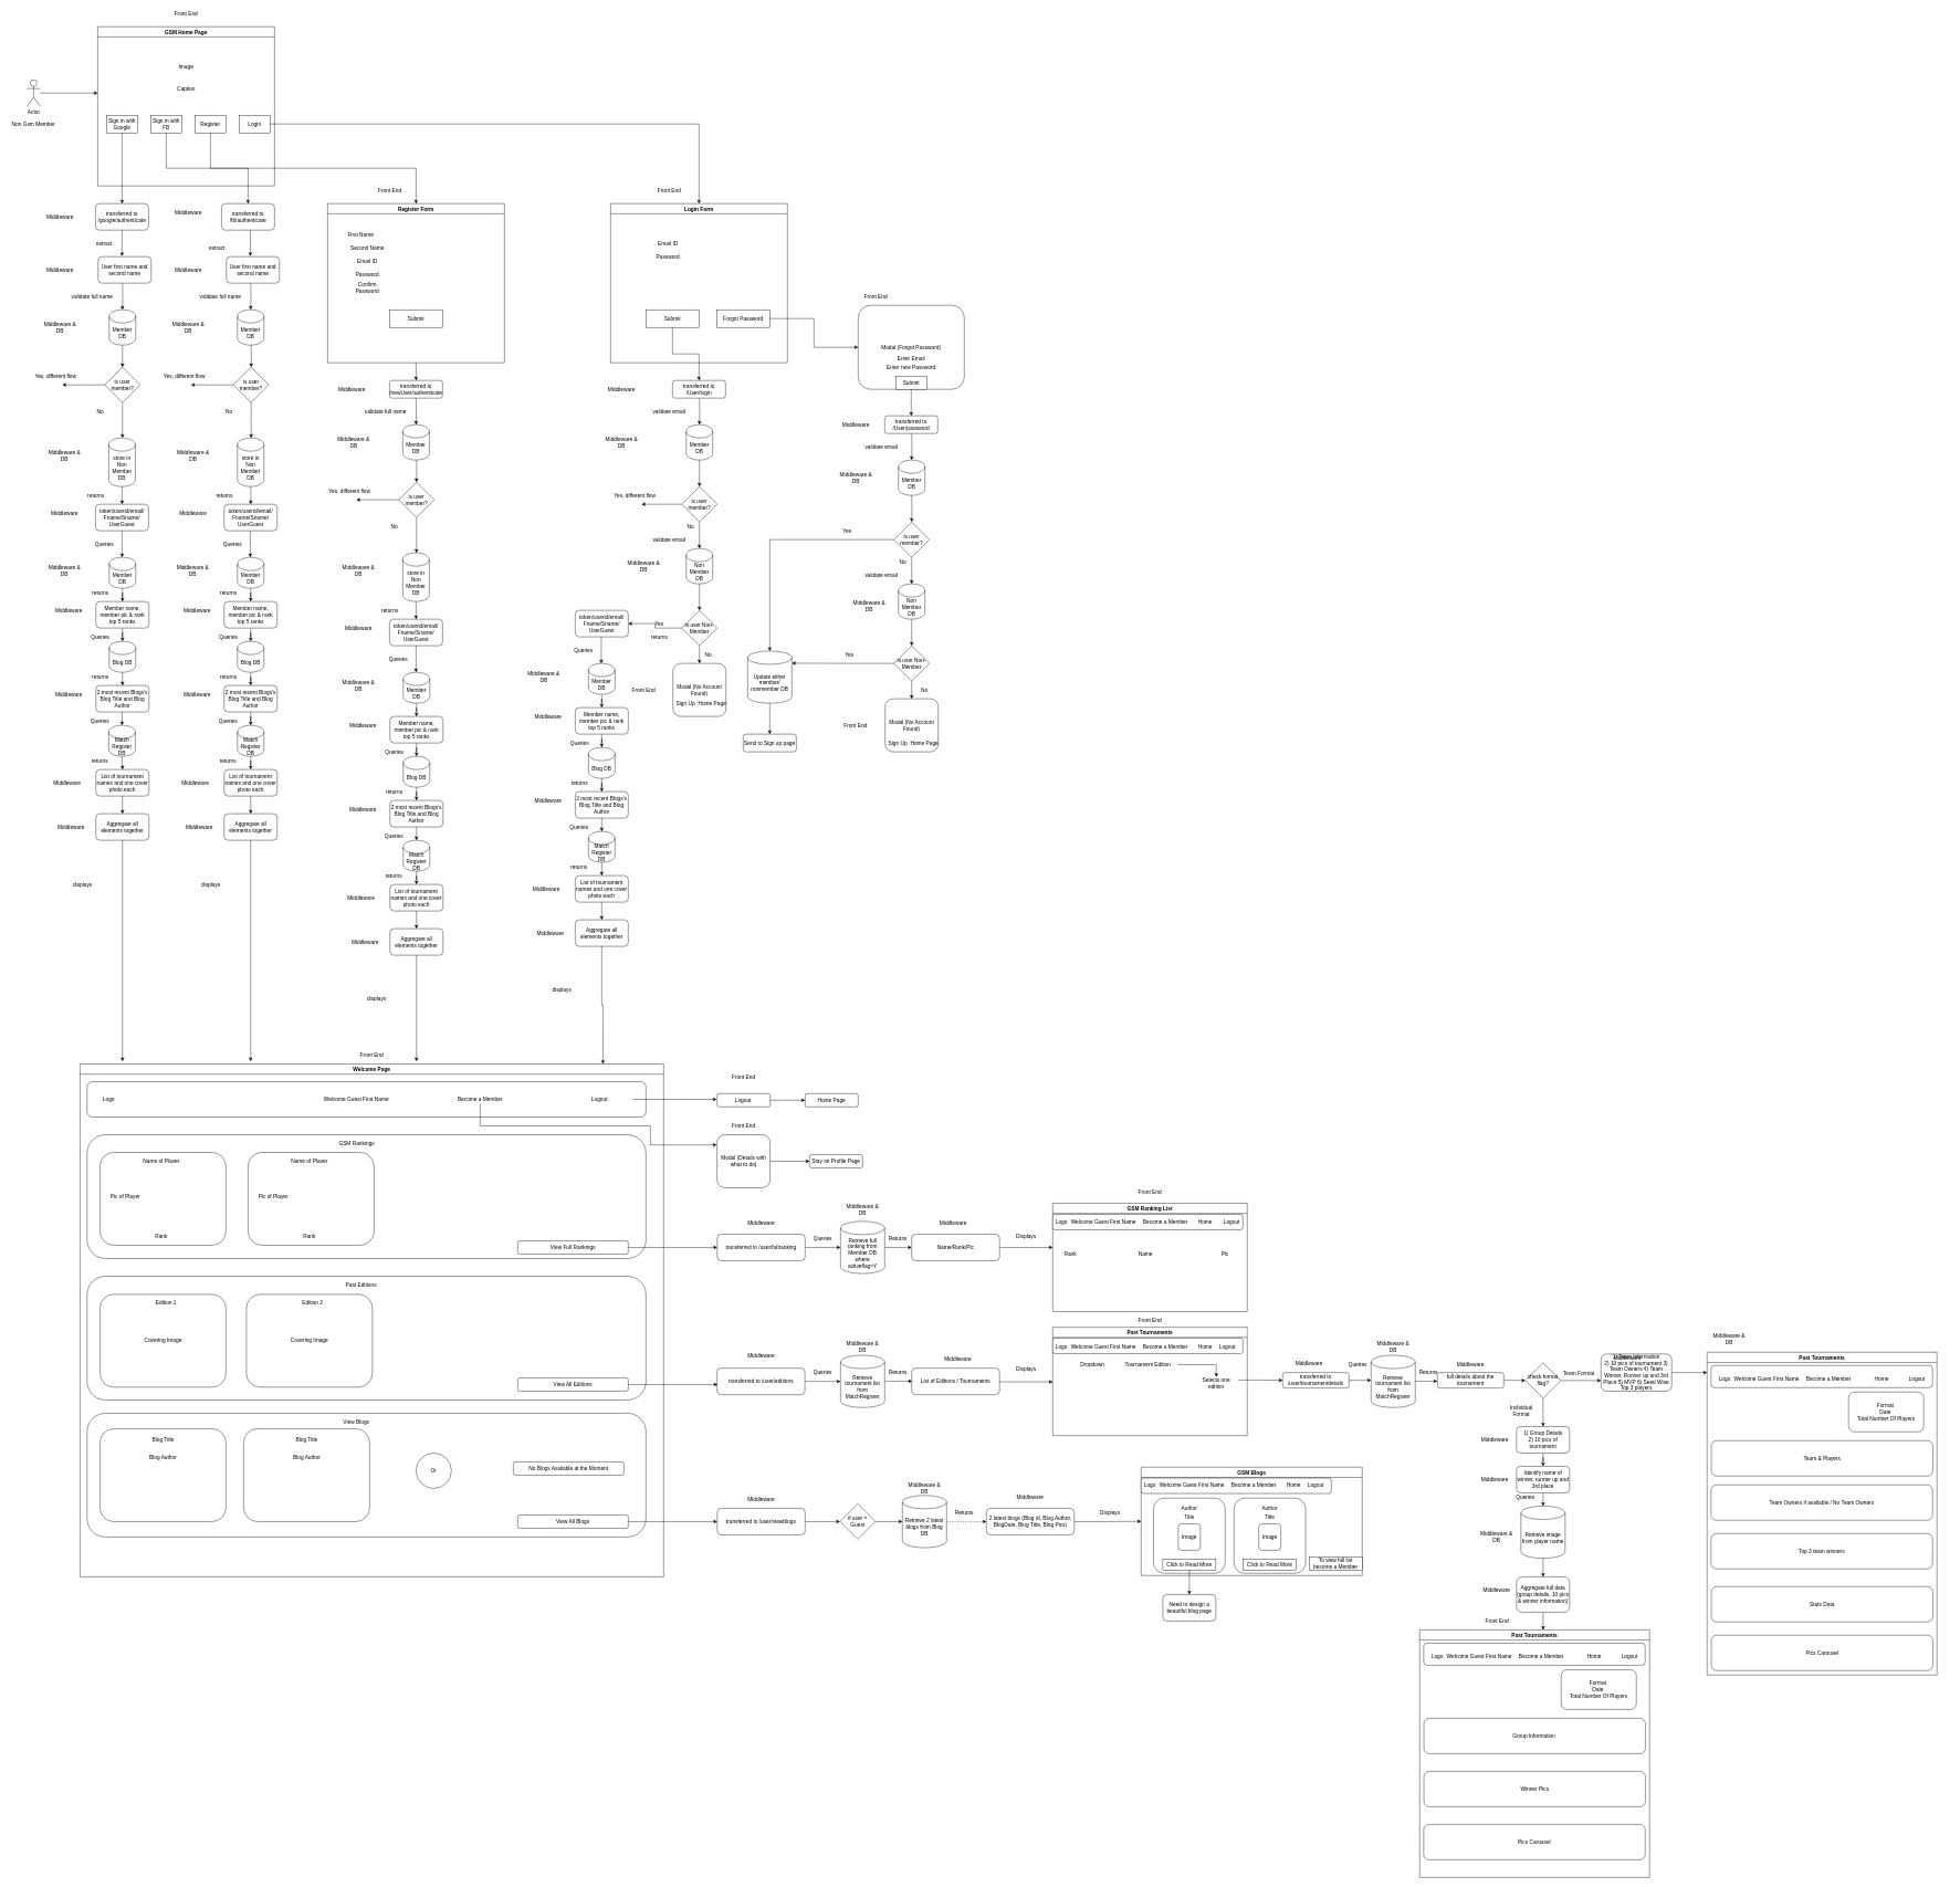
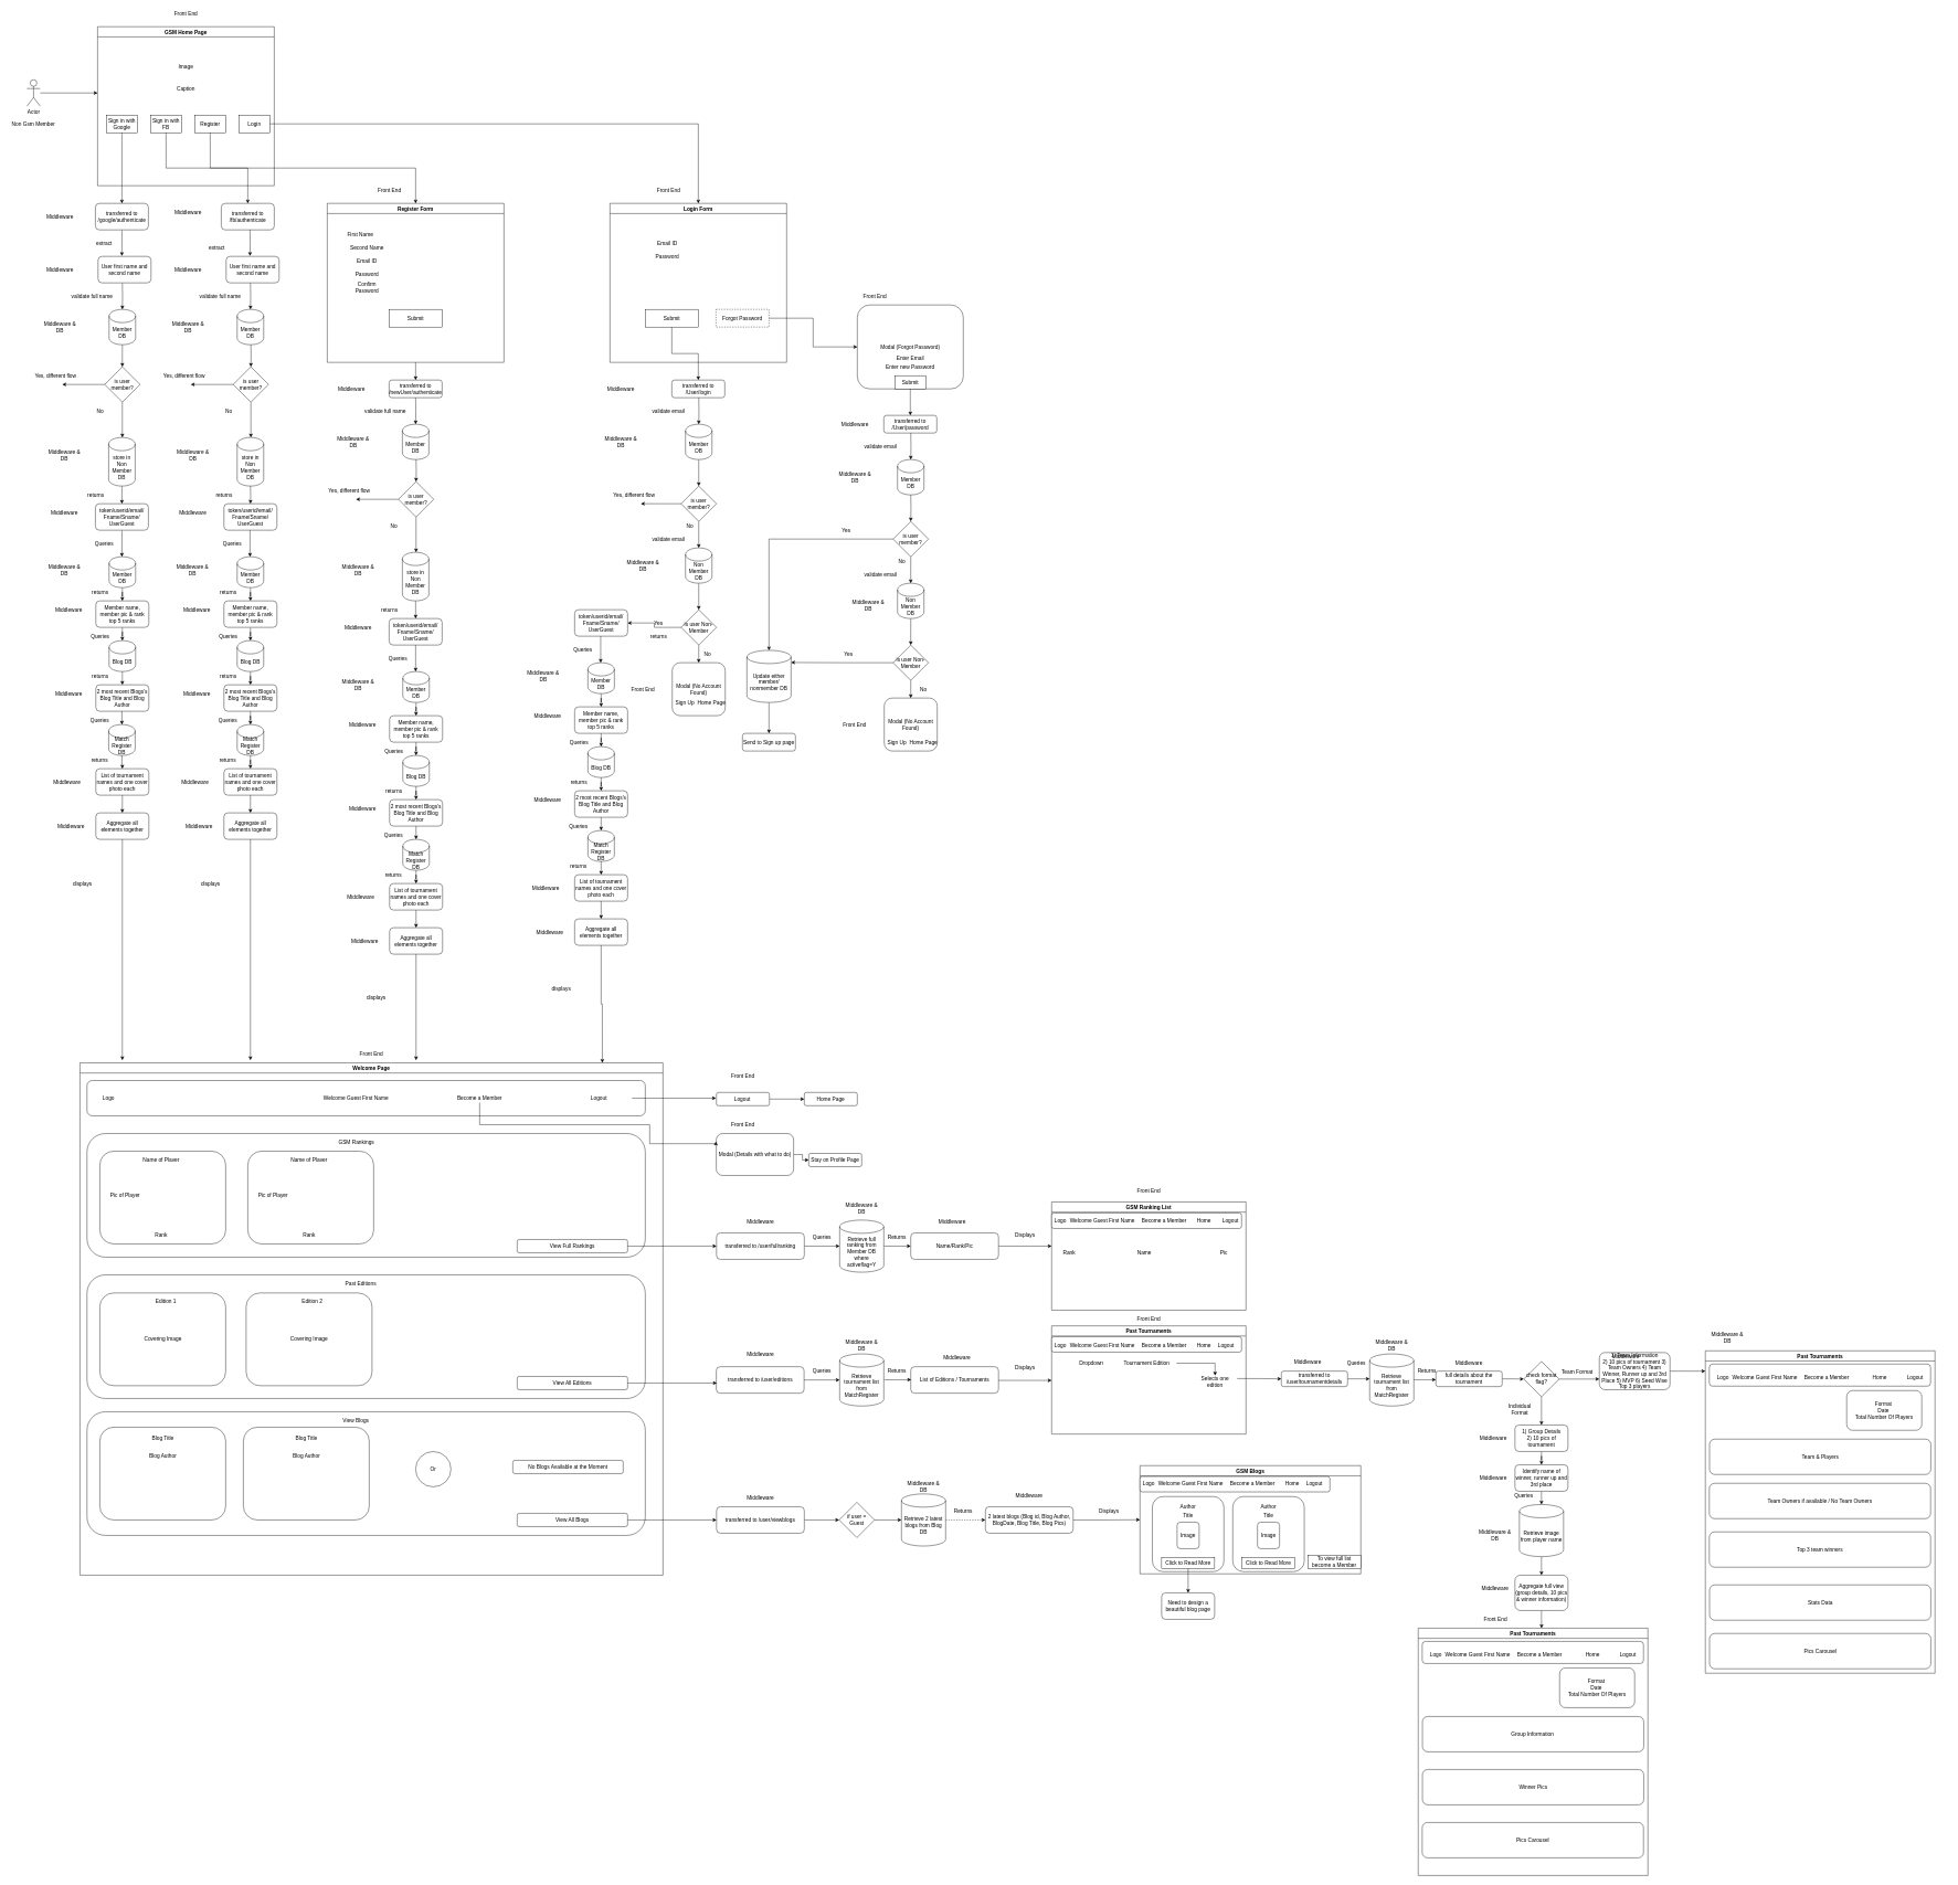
- <mxCell id="93" value="Forgot Password" style="rounded=0;whiteSpace=wrap;html=1;" vertex="1" parent="89"><mxGeometry x="240" y="240" width="120" height="40" as="geometry" /></mxCell>
+ <mxCell id="93" value="Forgot Password" style="rounded=0;whiteSpace=wrap;html=1;dashed=1;" vertex="1" parent="89"><mxGeometry x="240" y="240" width="120" height="40" as="geometry" /></mxCell>
- <mxCell id="203" value="Modal (Details with what to do)" style="rounded=1;whiteSpace=wrap;html=1;" vertex="1" parent="1"><mxGeometry x="1620.75" y="2566" width="120" height="120" as="geometry" /></mxCell>
+ <mxCell id="203" value="Modal (Details with what to do)" style="rounded=1;whiteSpace=wrap;html=1;" vertex="1" parent="1"><mxGeometry x="1620.75" y="2566" width="175" height="95" as="geometry" /></mxCell>
- <mxCell id="282" value="Aggregate full data (group details, 10 pics &amp;amp; winner information)" style="rounded=1;whiteSpace=wrap;html=1;" vertex="1" parent="1"><mxGeometry x="3429" y="3566" width="120" height="80" as="geometry" /></mxCell>
+ <mxCell id="282" value="Aggregate full view (group details, 10 pics &amp;amp; winner information)" style="rounded=1;whiteSpace=wrap;html=1;" vertex="1" parent="1"><mxGeometry x="3429" y="3566" width="120" height="80" as="geometry" /></mxCell>
